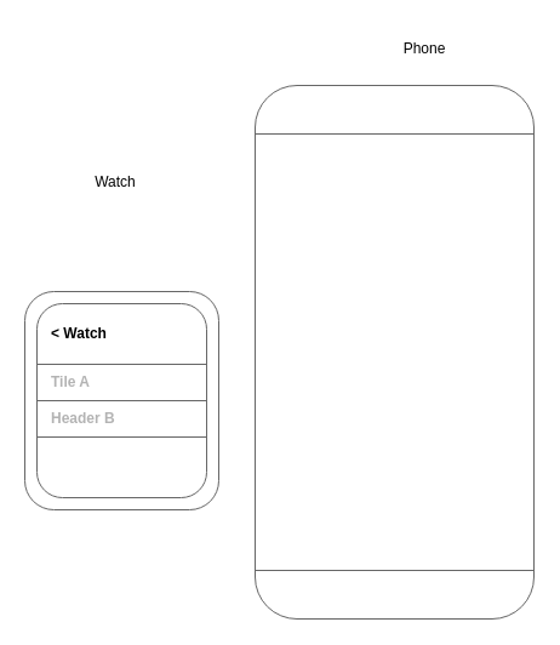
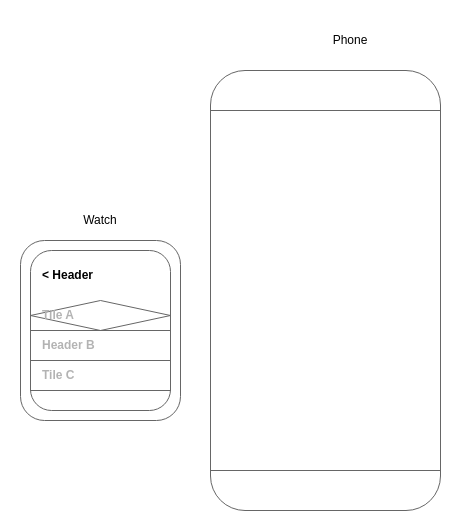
- <mxCell id="11" value="Watch" style="rounded=0;whiteSpace=wrap;html=1;fontSize=12;align=center;fillColor=none;strokeColor=none;" vertex="1" parent="1"><mxGeometry x="15" y="130" width="160" height="40" as="geometry" /></mxCell>
+ <mxCell id="11" value="Watch" style="rounded=0;whiteSpace=wrap;html=1;fontSize=12;align=center;fillColor=none;strokeColor=none;" vertex="1" parent="1"><mxGeometry x="20" y="200" width="160" height="40" as="geometry" /></mxCell>
- <mxCell id="5" value="&lt;b&gt;&amp;nbsp; &amp;nbsp;&amp;lt; Watch&lt;/b&gt;" style="rounded=0;whiteSpace=wrap;html=1;fontSize=12;align=left;fillColor=none;strokeColor=none;" vertex="1" parent="1"><mxGeometry x="30" y="260" width="140" height="30" as="geometry" /></mxCell>
+ <mxCell id="5" value="&lt;b&gt;&amp;nbsp; &amp;nbsp;&amp;lt; Header&lt;/b&gt;" style="rounded=0;whiteSpace=wrap;html=1;fontSize=12;align=left;fillColor=none;strokeColor=none;" vertex="1" parent="1"><mxGeometry x="30" y="260" width="140" height="30" as="geometry" /></mxCell>
- <mxCell id="9" value="&lt;b&gt;&amp;nbsp; &amp;nbsp;Tile A&lt;/b&gt;" style="rounded=0;whiteSpace=wrap;html=1;fontSize=12;align=left;fillColor=none;strokeColor=#666666;fontColor=#B3B3B3;" vertex="1" parent="1"><mxGeometry x="30" y="300" width="140" height="30" as="geometry" /></mxCell>
+ <mxCell id="9" value="&lt;b&gt;&amp;nbsp; &amp;nbsp;Tile A&lt;/b&gt;" style="rhombus;whiteSpace=wrap;html=1;fontSize=12;align=left;fillColor=none;strokeColor=#666666;fontColor=#B3B3B3;" vertex="1" parent="1"><mxGeometry x="30" y="300" width="140" height="30" as="geometry" /></mxCell>
+ <mxCell id="10" value="&lt;b&gt;&amp;nbsp; &amp;nbsp;Tile C&lt;/b&gt;" style="rounded=0;whiteSpace=wrap;html=1;fontSize=12;align=left;fillColor=none;strokeColor=#666666;fontColor=#B3B3B3;" vertex="1" parent="1"><mxGeometry x="30" y="360" width="140" height="30" as="geometry" /></mxCell>
